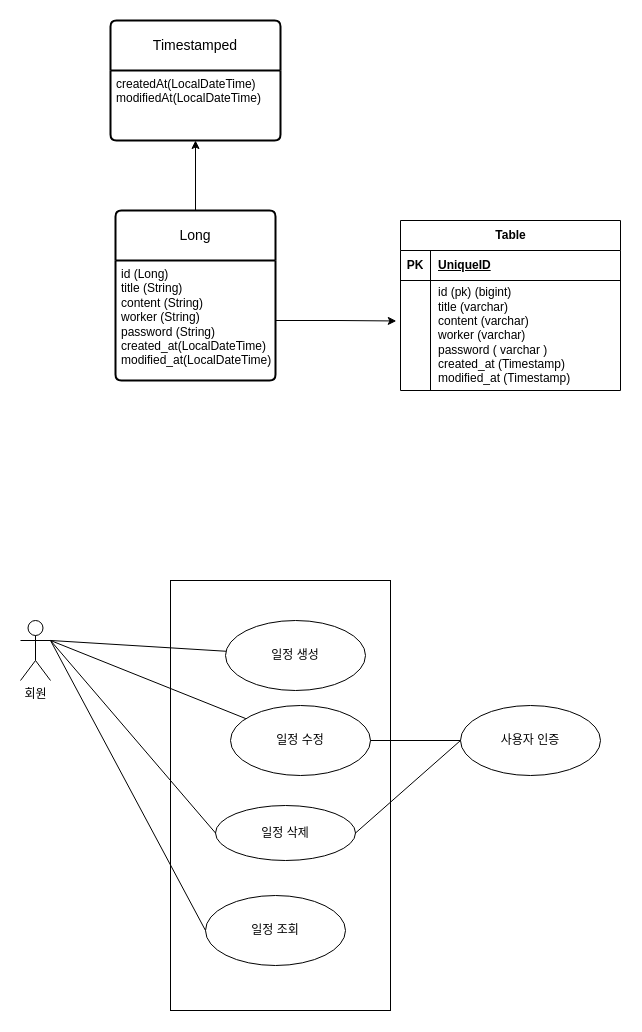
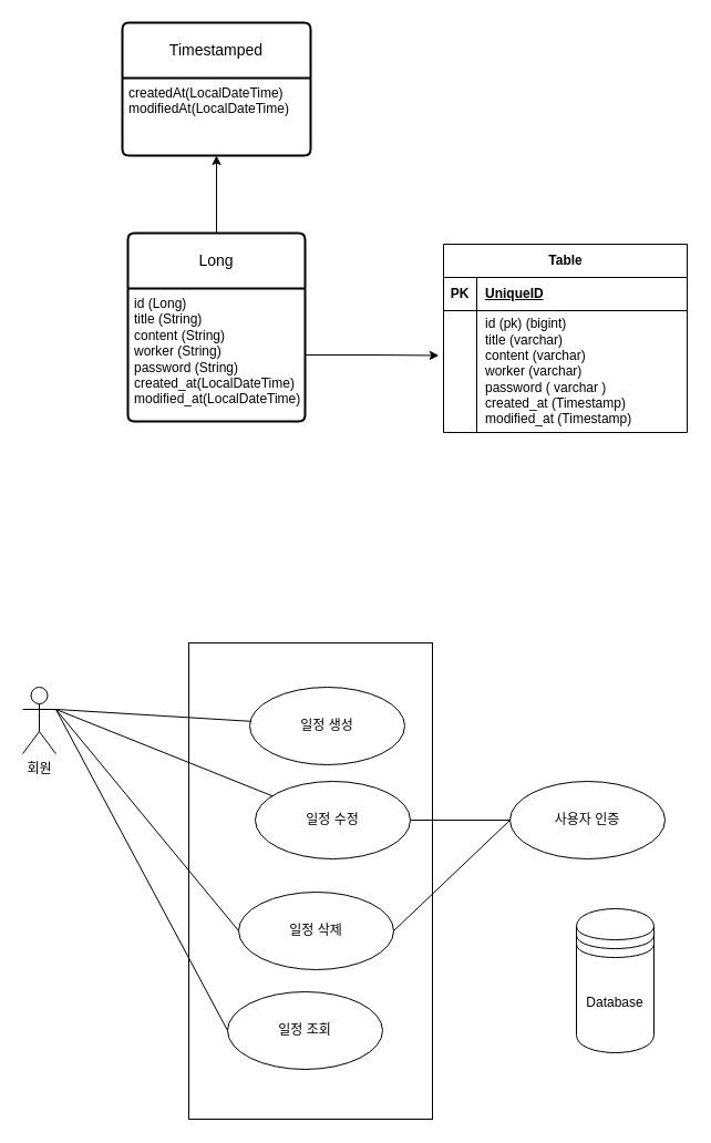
- <mxCell id="7" value="일정 삭제" style="ellipse;whiteSpace=wrap;html=1;" parent="3" vertex="1"><mxGeometry x="115" y="240" width="140" height="55" as="geometry" /></mxCell>
+ <mxCell id="7" value="일정 삭제" style="ellipse;whiteSpace=wrap;html=1;" parent="3" vertex="1"><mxGeometry x="115" y="240" width="140" height="70" as="geometry" /></mxCell>
+ <mxCell id="12" value="Database" style="shape=datastore;whiteSpace=wrap;html=1;" parent="1" vertex="1"><mxGeometry x="520" y="820" width="70" height="130" as="geometry" /></mxCell>
